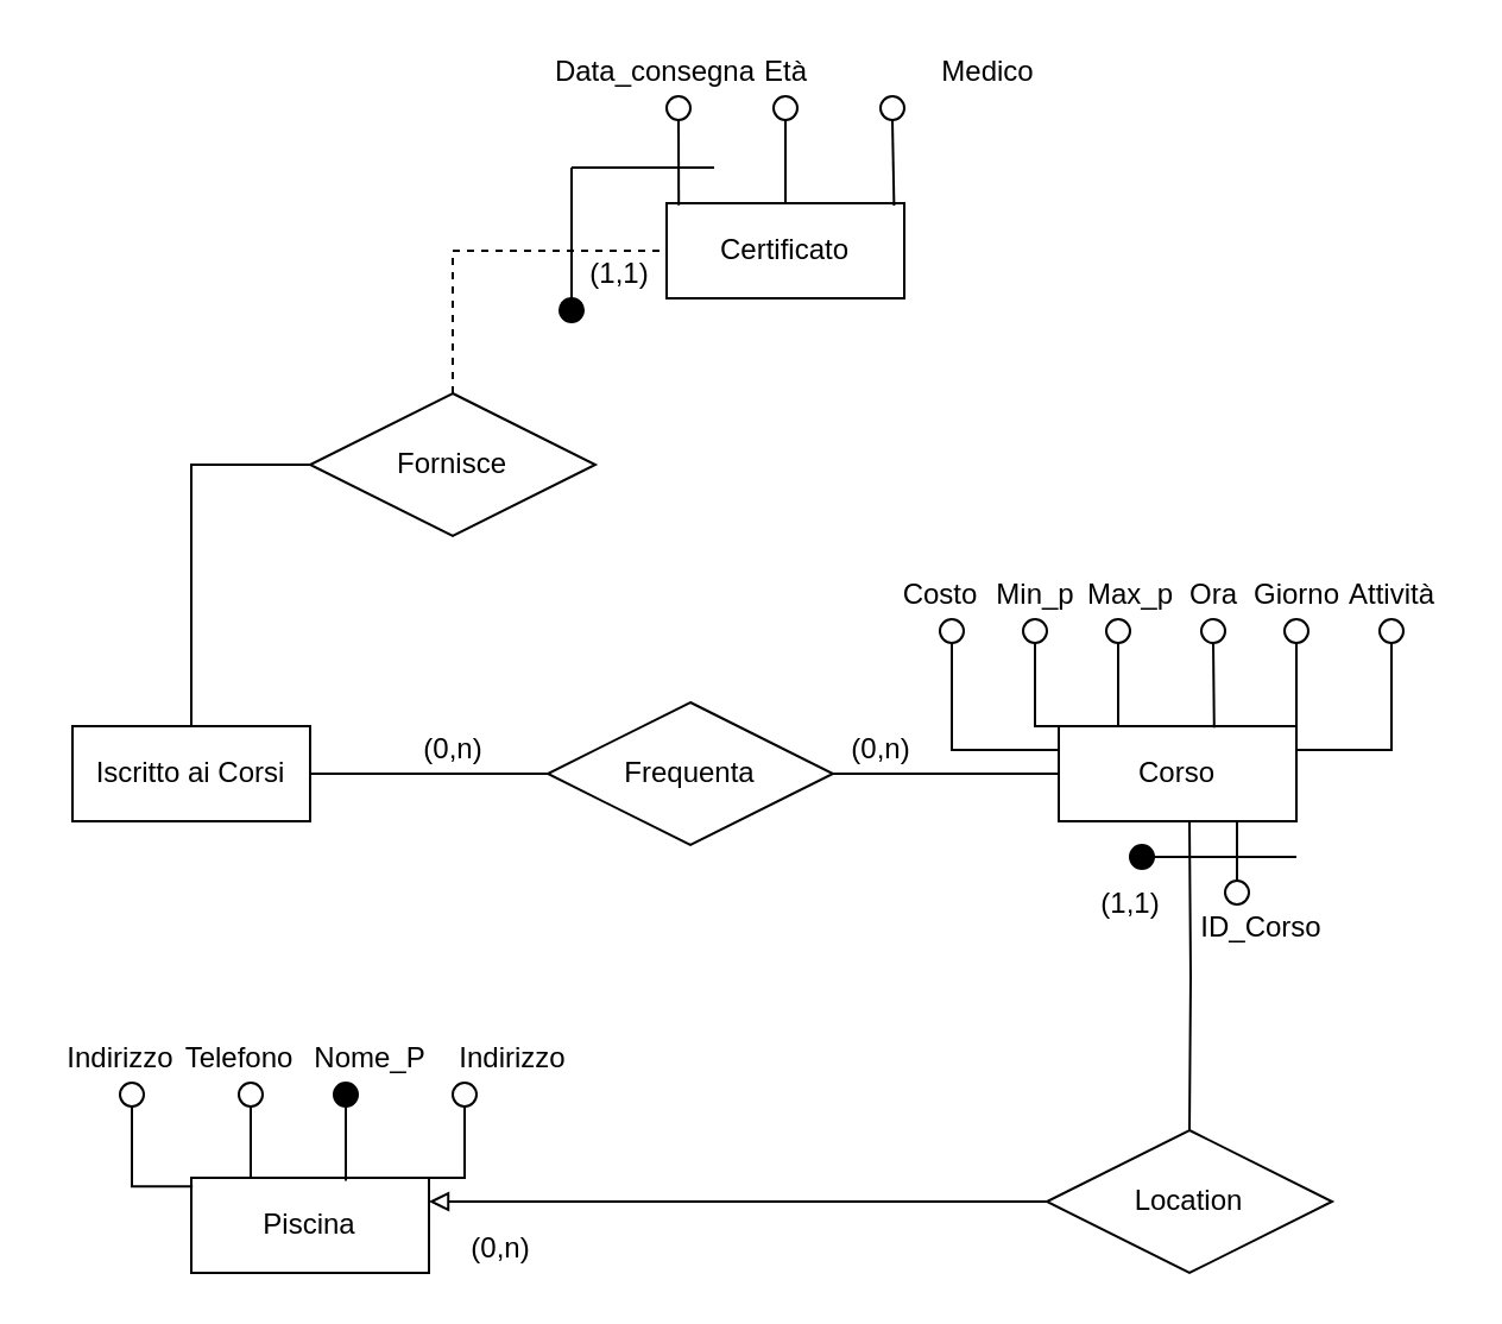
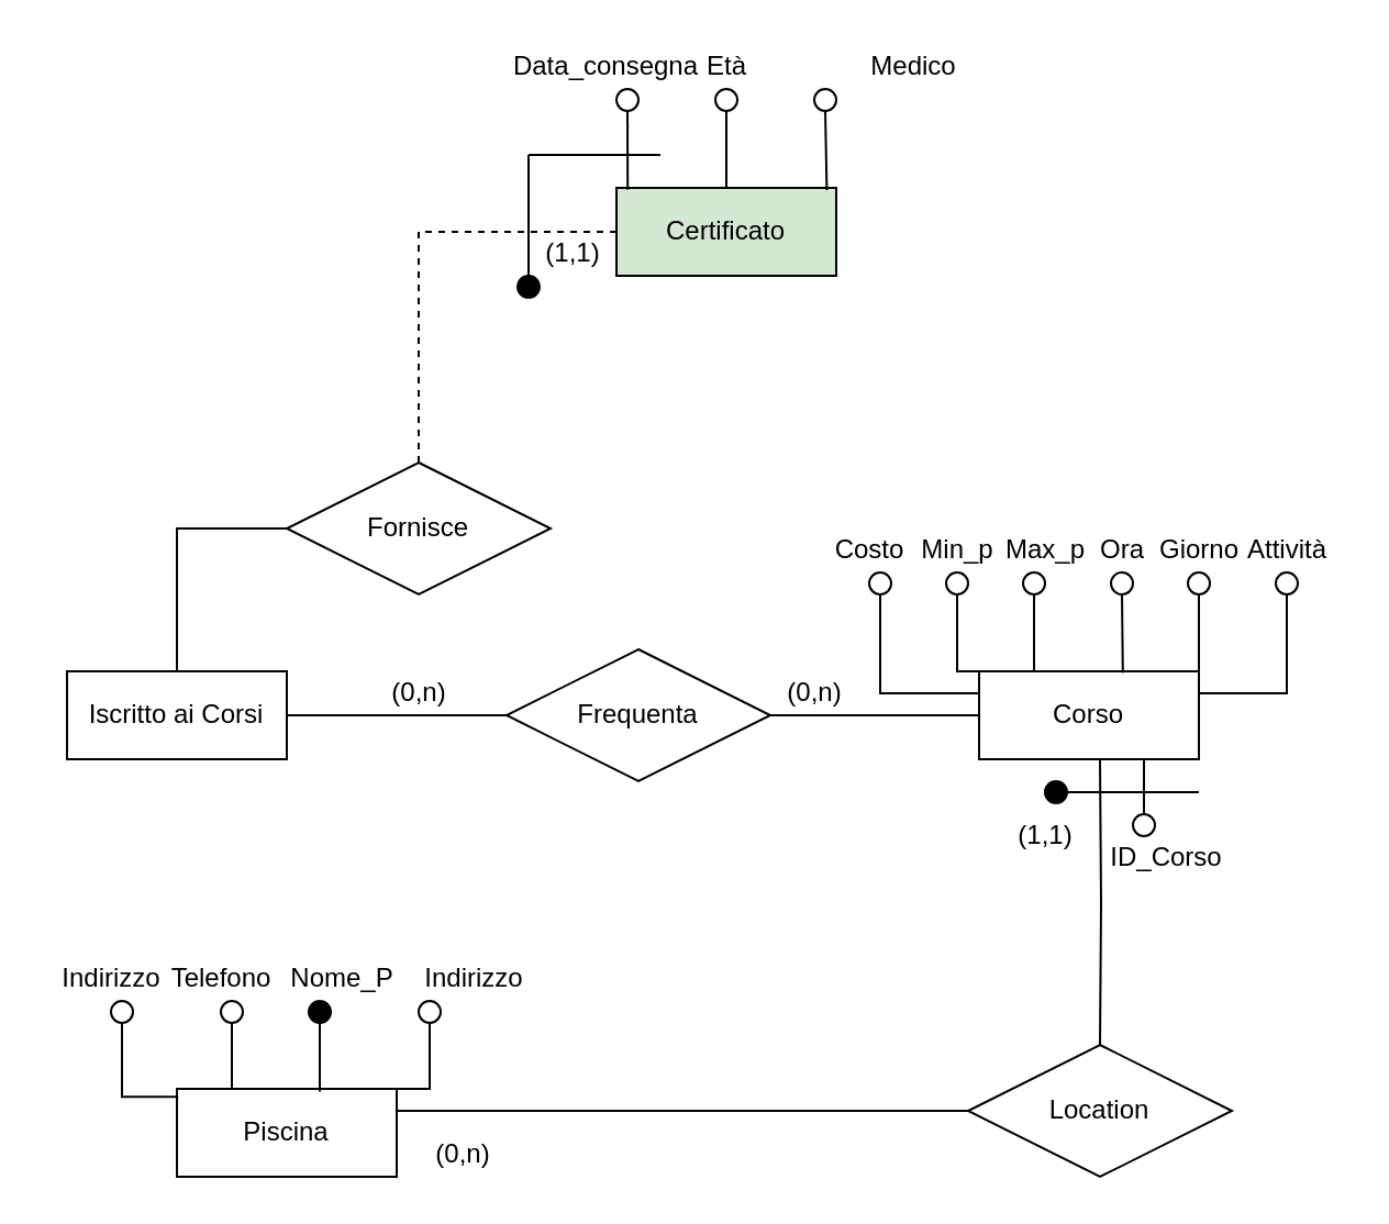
- <mxCell id="53" value="Certificato" style="whiteSpace=wrap;html=1;align=center;" parent="1" vertex="1"><mxGeometry x="280" y="85" width="100" height="40" as="geometry" /></mxCell>
+ <mxCell id="53" value="Certificato" style="whiteSpace=wrap;html=1;align=center;fillColor=#d5e8d4;" parent="1" vertex="1"><mxGeometry x="280" y="85" width="100" height="40" as="geometry" /></mxCell>
- <mxCell id="52" value="Fornisce" style="shape=rhombus;perimeter=rhombusPerimeter;whiteSpace=wrap;html=1;align=center;" parent="1" vertex="1"><mxGeometry x="130" y="165" width="120" height="60" as="geometry" /></mxCell>
+ <mxCell id="52" value="Fornisce" style="shape=rhombus;perimeter=rhombusPerimeter;whiteSpace=wrap;html=1;align=center;" parent="1" vertex="1"><mxGeometry x="130" y="210" width="120" height="60" as="geometry" /></mxCell>
- <mxCell id="36" style="edgeStyle=orthogonalEdgeStyle;rounded=0;orthogonalLoop=1;jettySize=auto;html=1;exitX=0;exitY=0.5;exitDx=0;exitDy=0;entryX=1;entryY=0.25;entryDx=0;entryDy=0;endArrow=block;endFill=0;fillColor=#000000;" parent="1" source="37" target="35" edge="1"><mxGeometry relative="1" as="geometry" /></mxCell>
+ <mxCell id="36" style="edgeStyle=orthogonalEdgeStyle;rounded=0;orthogonalLoop=1;jettySize=auto;html=1;exitX=0;exitY=0.5;exitDx=0;exitDy=0;entryX=1;entryY=0.25;entryDx=0;entryDy=0;endArrow=none;endFill=0;fillColor=#000000;" parent="1" source="37" target="35" edge="1"><mxGeometry relative="1" as="geometry" /></mxCell>
